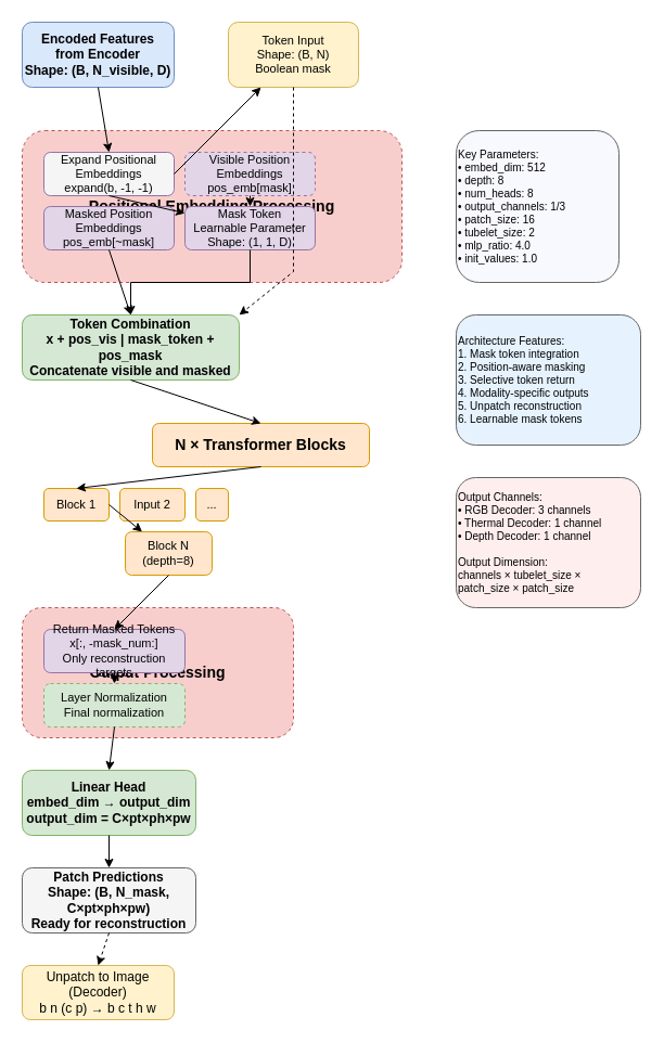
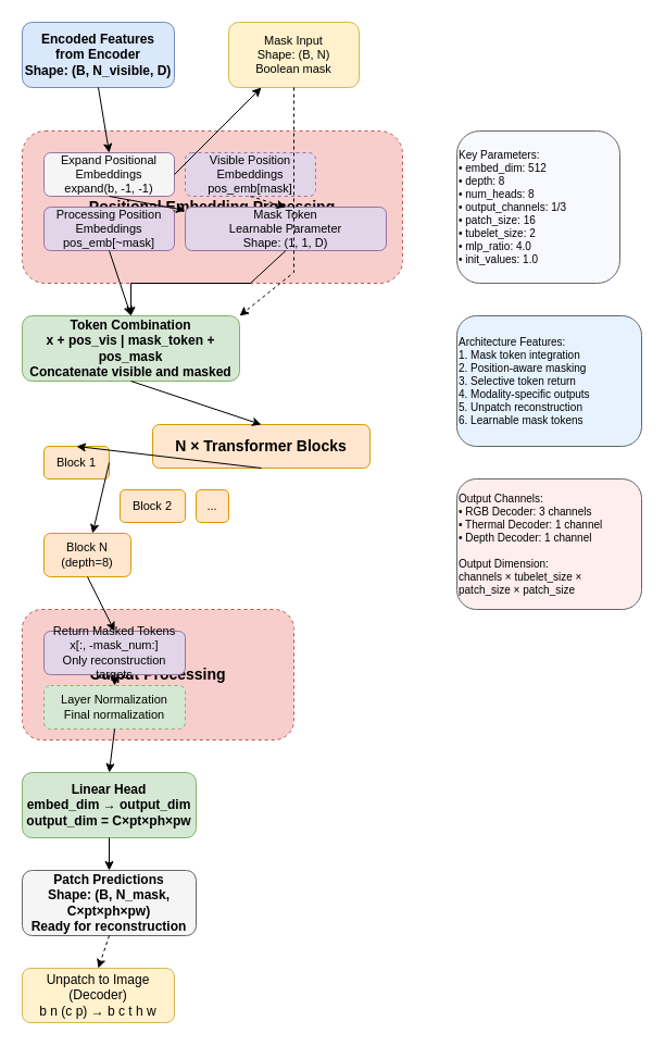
- <mxCell id="3" value="Token Input&#10;Shape: (B, N)&#10;Boolean mask" style="rounded=1;whiteSpace=wrap;html=1;fillColor=#fff2cc;strokeColor=#d6b656;fontSize=11;" vertex="1" parent="1"><mxGeometry x="210" y="20" width="120" height="60" as="geometry" /></mxCell>
+ <mxCell id="3" value="Mask Input&#10;Shape: (B, N)&#10;Boolean mask" style="rounded=1;whiteSpace=wrap;html=1;fillColor=#fff2cc;strokeColor=#d6b656;fontSize=11;" vertex="1" parent="1"><mxGeometry x="210" y="20" width="120" height="60" as="geometry" /></mxCell>
- <mxCell id="7" value="Masked Position&#10;Embeddings&#10;pos_emb[~mask]" style="rounded=1;whiteSpace=wrap;html=1;fillColor=#e1d5e7;strokeColor=#9673a6;fontSize=11;" vertex="1" parent="1"><mxGeometry x="40" y="190" width="120" height="40" as="geometry" /></mxCell>
+ <mxCell id="7" value="Processing Position&#10;Embeddings&#10;pos_emb[~mask]" style="rounded=1;whiteSpace=wrap;html=1;fillColor=#e1d5e7;strokeColor=#9673a6;fontSize=11;" vertex="1" parent="1"><mxGeometry x="40" y="190" width="120" height="40" as="geometry" /></mxCell>
- <mxCell id="8" value="Mask Token&#10;Learnable Parameter&#10;Shape: (1, 1, D)" style="rounded=1;whiteSpace=wrap;html=1;fillColor=#e1d5e7;strokeColor=#9673a6;fontSize=11;" vertex="1" parent="1"><mxGeometry x="170" y="190" width="120" height="40" as="geometry" /></mxCell>
+ <mxCell id="8" value="Mask Token&#10;Learnable Parameter&#10;Shape: (1, 1, D)" style="rounded=1;whiteSpace=wrap;html=1;fillColor=#e1d5e7;strokeColor=#9673a6;fontSize=11;" vertex="1" parent="1"><mxGeometry x="170" y="190" width="185" height="40" as="geometry" /></mxCell>
- <mxCell id="11" value="Block 1" style="rounded=1;whiteSpace=wrap;html=1;fillColor=#ffe6cc;strokeColor=#d79b00;fontSize=11;" vertex="1" parent="1"><mxGeometry x="40" y="450" width="60" height="30" as="geometry" /></mxCell>
+ <mxCell id="11" value="Block 1" style="rounded=1;whiteSpace=wrap;html=1;fillColor=#ffe6cc;strokeColor=#d79b00;fontSize=11;" vertex="1" parent="1"><mxGeometry x="40" y="410" width="60" height="30" as="geometry" /></mxCell>
- <mxCell id="12" value="Input 2" style="rounded=1;whiteSpace=wrap;html=1;fillColor=#ffe6cc;strokeColor=#d79b00;fontSize=11;" vertex="1" parent="1"><mxGeometry x="110" y="450" width="60" height="30" as="geometry" /></mxCell>
+ <mxCell id="12" value="Block 2" style="rounded=1;whiteSpace=wrap;html=1;fillColor=#ffe6cc;strokeColor=#d79b00;fontSize=11;" vertex="1" parent="1"><mxGeometry x="110" y="450" width="60" height="30" as="geometry" /></mxCell>
- <mxCell id="14" value="Block N&#10;(depth=8)" style="rounded=1;whiteSpace=wrap;html=1;fillColor=#ffe6cc;strokeColor=#d79b00;fontSize=11;" vertex="1" parent="1"><mxGeometry x="115" y="490" width="80" height="40" as="geometry" /></mxCell>
+ <mxCell id="14" value="Block N&#10;(depth=8)" style="rounded=1;whiteSpace=wrap;html=1;fillColor=#ffe6cc;strokeColor=#d79b00;fontSize=11;" vertex="1" parent="1"><mxGeometry x="40" y="490" width="80" height="40" as="geometry" /></mxCell>
